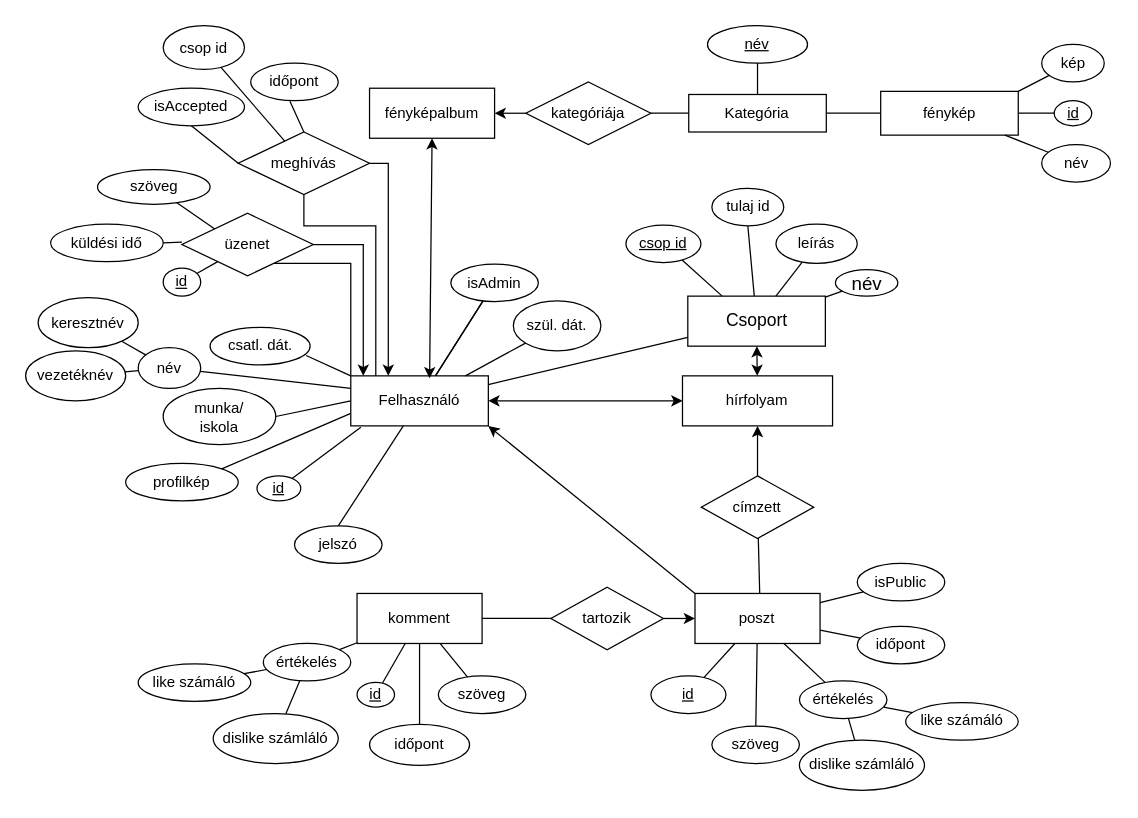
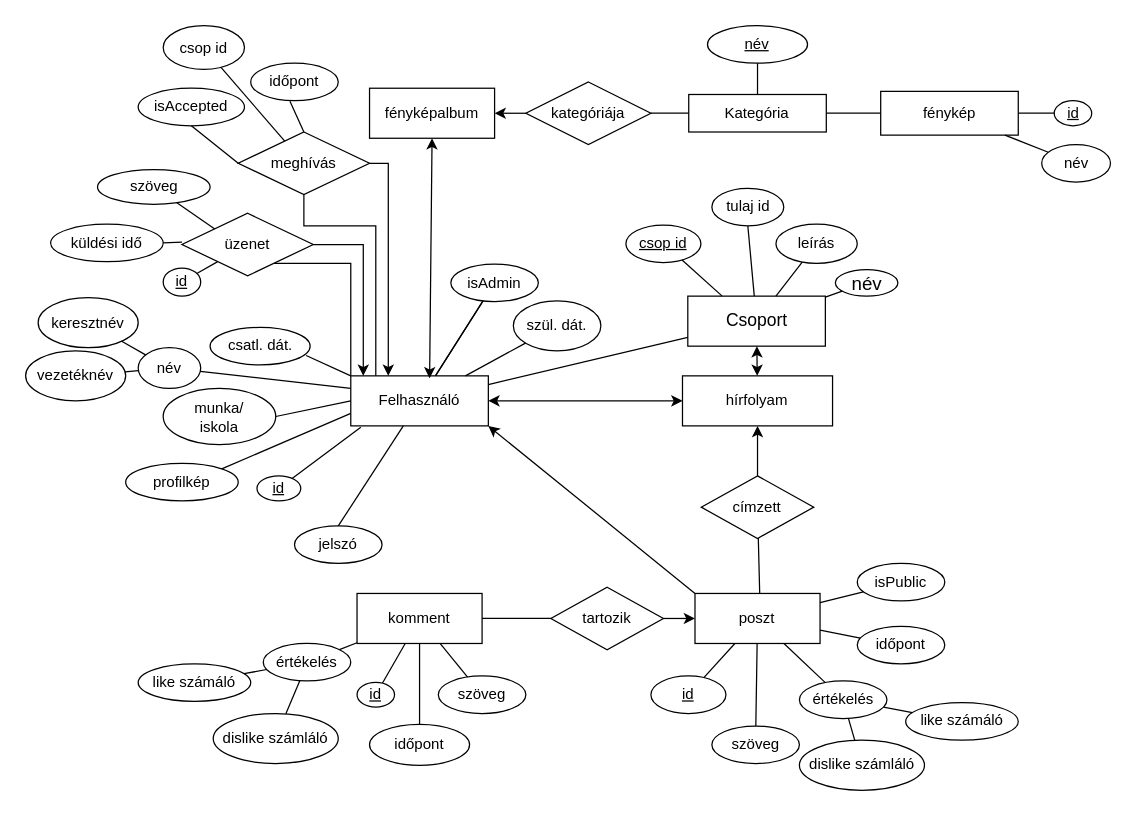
- <mxCell id="101" value="kép" style="ellipse;whiteSpace=wrap;html=1;rounded=0;sketch=0;fontSize=12;" vertex="1" parent="1"><mxGeometry x="832.5" y="35" width="50" height="30" as="geometry" /></mxCell>
- <mxCell id="100" style="edgeStyle=none;orthogonalLoop=1;jettySize=auto;html=1;entryX=1;entryY=0;entryDx=0;entryDy=0;startArrow=none;startFill=0;endArrow=none;endFill=0;fontSize=12;" edge="1" parent="1" source="101" target="24"><mxGeometry relative="1" as="geometry" /></mxCell>
